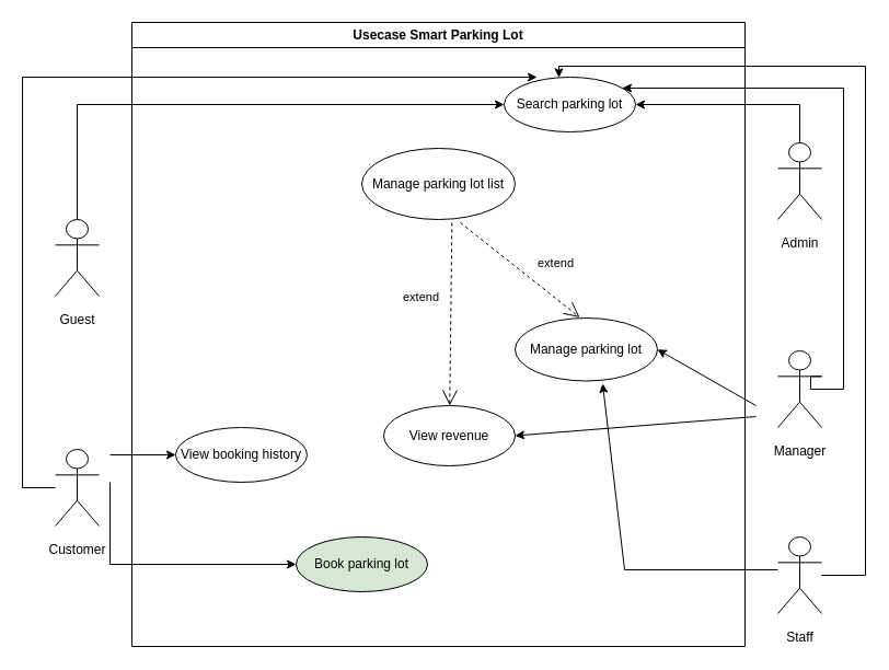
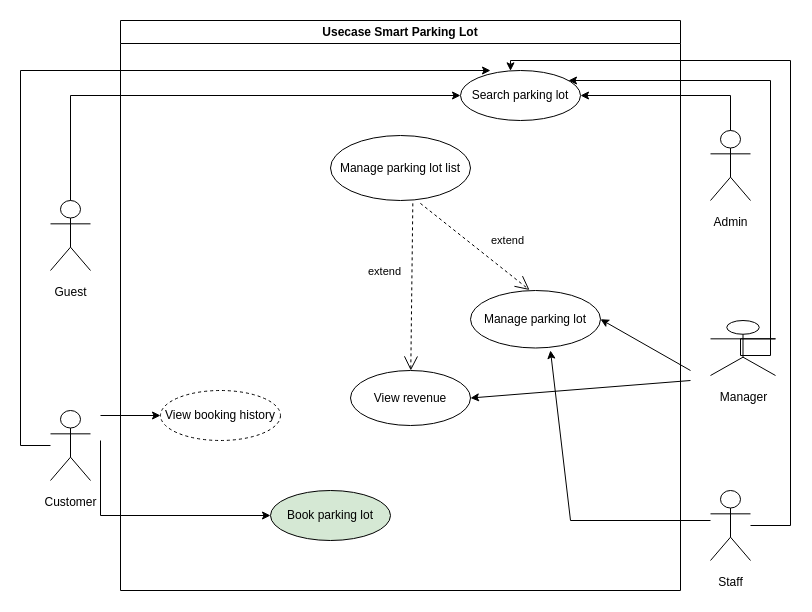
- <mxCell id="16" value="Manager" style="shape=umlActor;verticalLabelPosition=bottom;verticalAlign=top;html=1;outlineConnect=0;spacing=10;" vertex="1" parent="1"><mxGeometry x="710" y="320" width="40" height="70" as="geometry" /></mxCell>
+ <mxCell id="16" value="Manager" style="shape=umlActor;verticalLabelPosition=bottom;verticalAlign=top;html=1;outlineConnect=0;spacing=10;" vertex="1" parent="1"><mxGeometry x="710" y="320" width="65" height="55" as="geometry" /></mxCell>
- <mxCell id="5" value="View booking history" style="ellipse;whiteSpace=wrap;html=1;" vertex="1" parent="2"><mxGeometry x="40" y="370" width="120" height="50" as="geometry" /></mxCell>
+ <mxCell id="5" value="View booking history" style="ellipse;whiteSpace=wrap;html=1;dashed=1;" vertex="1" parent="2"><mxGeometry x="40" y="370" width="120" height="50" as="geometry" /></mxCell>
